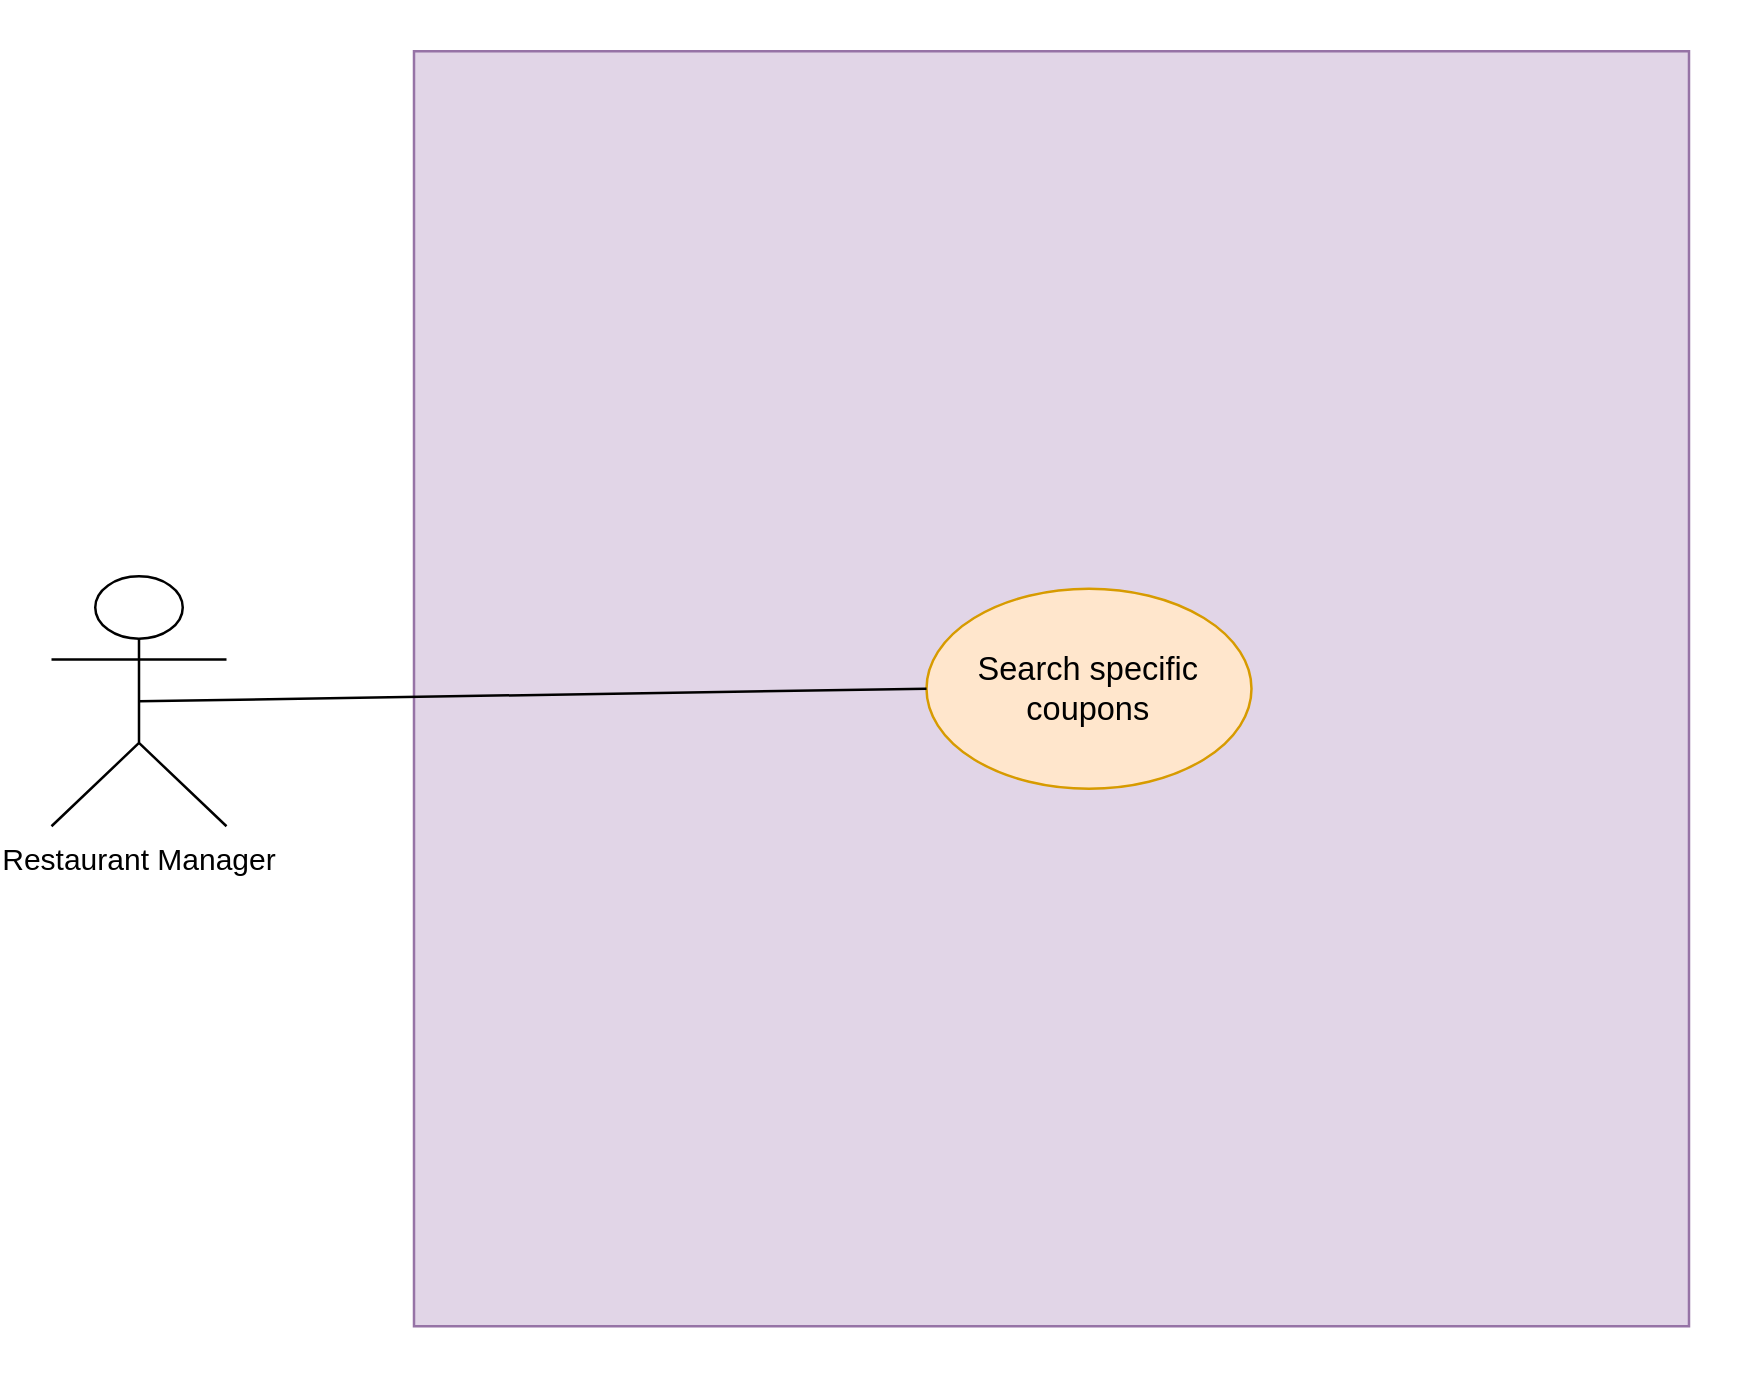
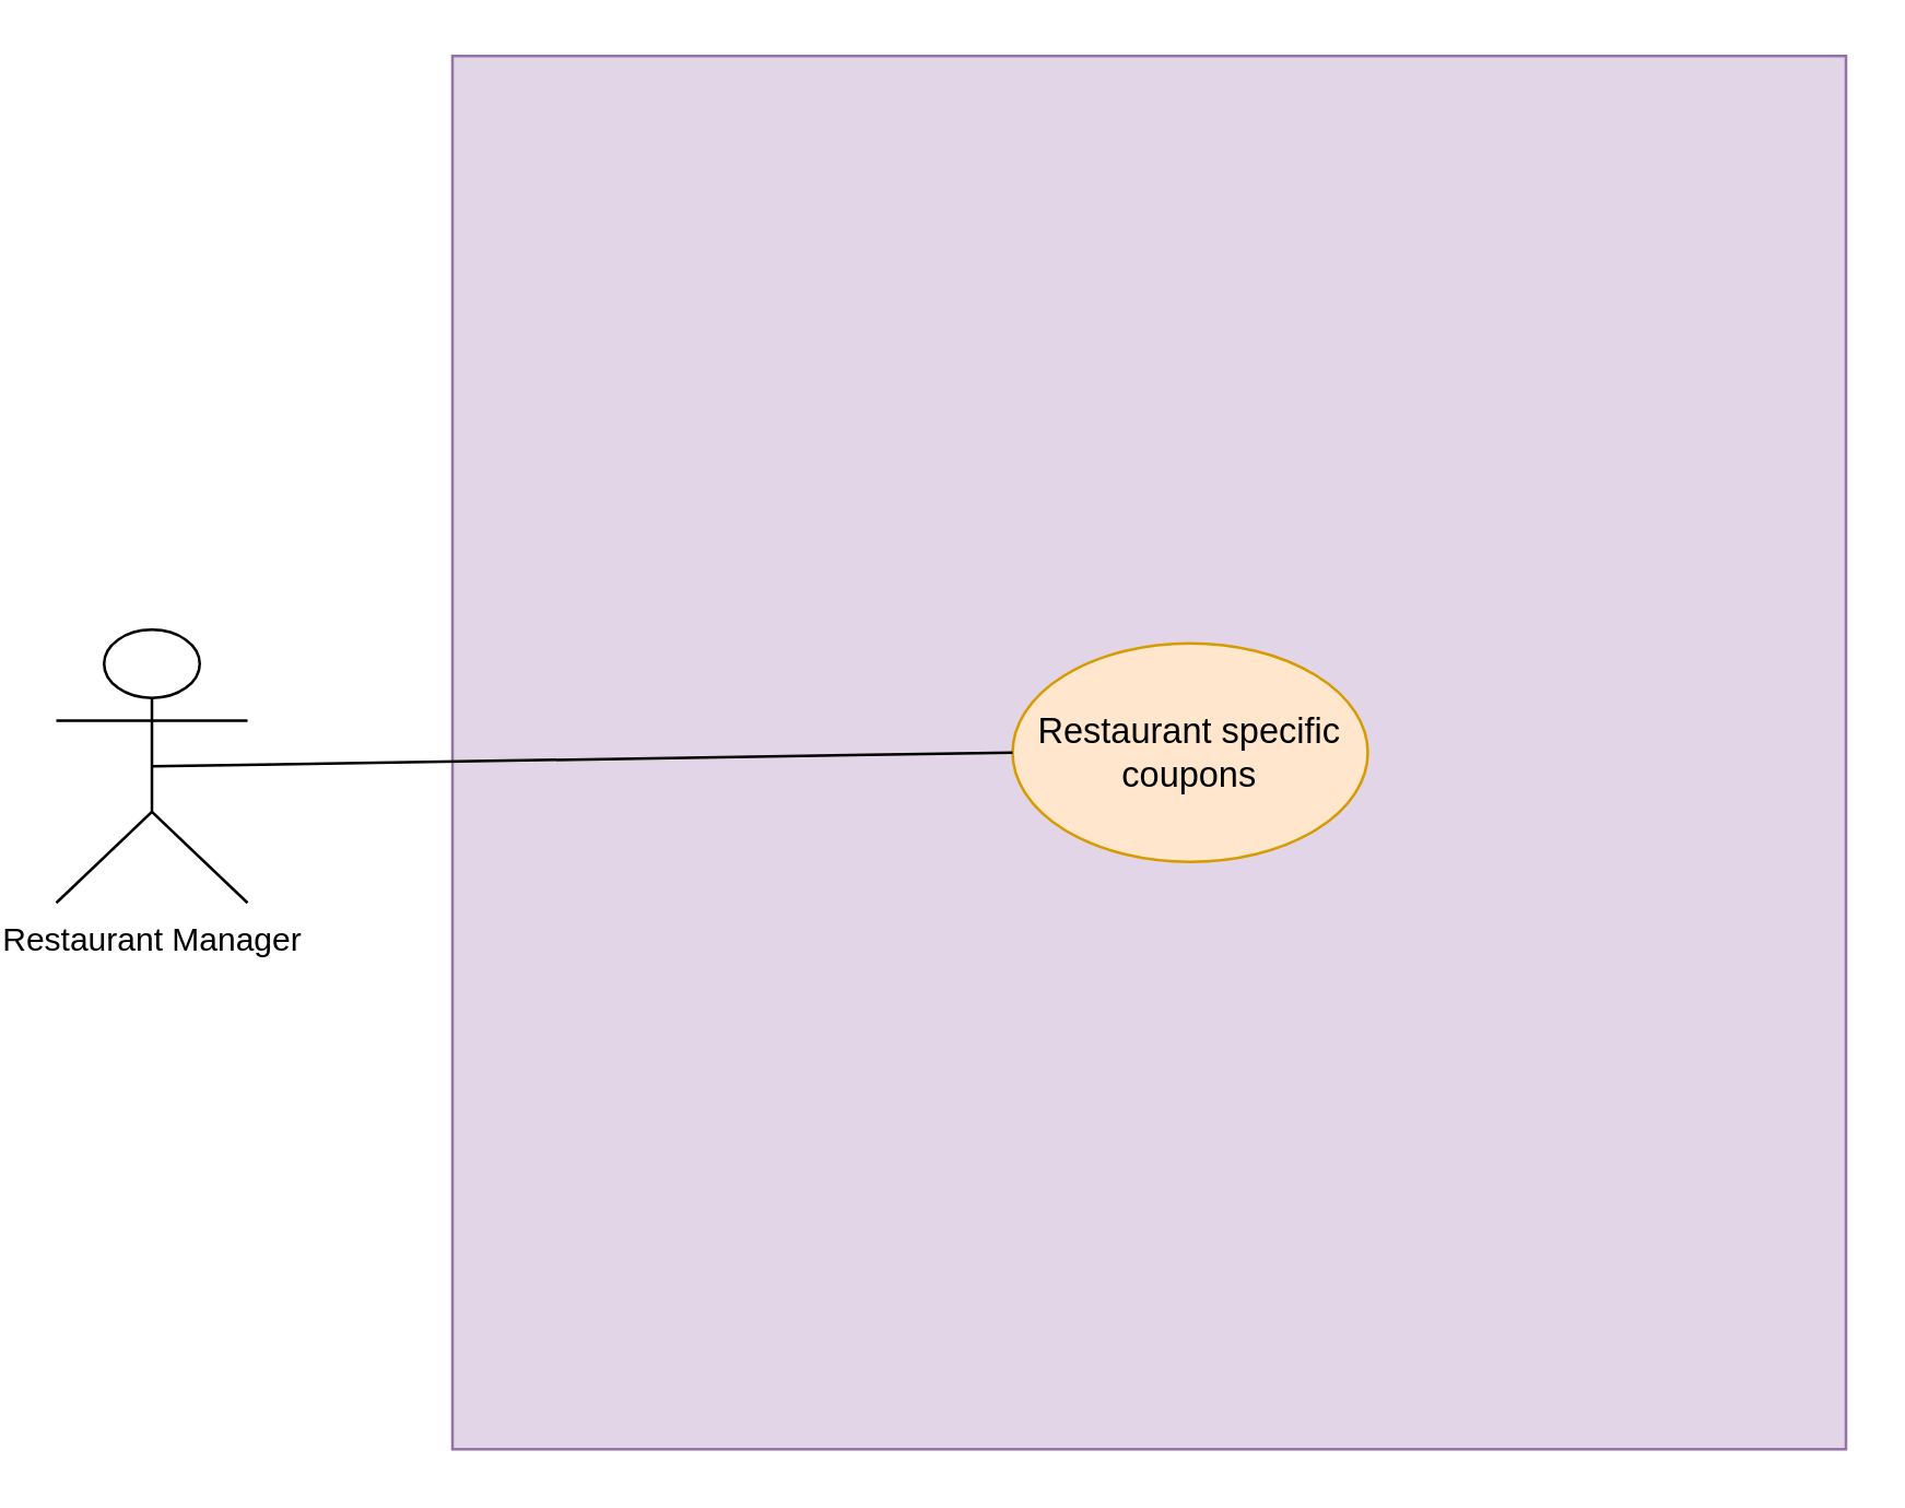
- <mxCell id="4" value="&lt;font style=&quot;font-size: 13px;&quot;&gt;Search specific coupons&lt;/font&gt;" style="ellipse;whiteSpace=wrap;html=1;fillColor=#ffe6cc;strokeColor=#d79b00;" parent="1" vertex="1"><mxGeometry x="370" y="235" width="130" height="80" as="geometry" /></mxCell>
+ <mxCell id="4" value="&lt;font style=&quot;font-size: 13px;&quot;&gt;Restaurant specific coupons&lt;/font&gt;" style="ellipse;whiteSpace=wrap;html=1;fillColor=#ffe6cc;strokeColor=#d79b00;" parent="1" vertex="1"><mxGeometry x="370" y="235" width="130" height="80" as="geometry" /></mxCell>
